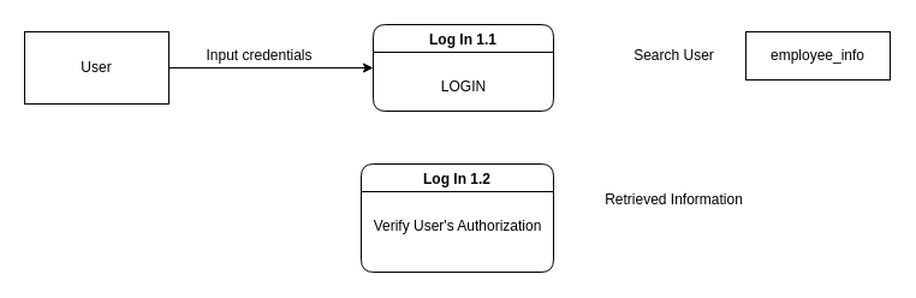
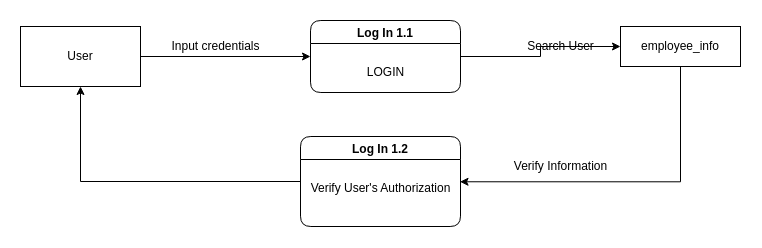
+ <mxCell id="4" style="edgeStyle=orthogonalEdgeStyle;rounded=0;orthogonalLoop=1;jettySize=auto;html=1;exitX=1;exitY=0.5;exitDx=0;exitDy=0;entryX=0;entryY=0.5;entryDx=0;entryDy=0;" edge="1" parent="1" source="5" target="8"><mxGeometry relative="1" as="geometry" /></mxCell>
- <mxCell id="14" value="Retrieved Information" style="text;html=1;align=center;verticalAlign=middle;resizable=0;points=[];autosize=1;strokeColor=none;fillColor=none;" vertex="1" parent="1"><mxGeometry x="490" y="151" width="140" height="30" as="geometry" /></mxCell>
+ <mxCell id="14" value="Verify Information" style="text;html=1;align=center;verticalAlign=middle;resizable=0;points=[];autosize=1;strokeColor=none;fillColor=none;" vertex="1" parent="1"><mxGeometry x="490" y="151" width="140" height="30" as="geometry" /></mxCell>
+ <mxCell id="11" style="edgeStyle=orthogonalEdgeStyle;rounded=0;orthogonalLoop=1;jettySize=auto;html=1;exitX=0;exitY=0.5;exitDx=0;exitDy=0;entryX=0.5;entryY=1;entryDx=0;entryDy=0;" edge="1" parent="1" source="12" target="3"><mxGeometry relative="1" as="geometry" /></mxCell>
+ <mxCell id="7" style="edgeStyle=orthogonalEdgeStyle;rounded=0;orthogonalLoop=1;jettySize=auto;html=1;exitX=0.5;exitY=1;exitDx=0;exitDy=0;entryX=0.997;entryY=0.276;entryDx=0;entryDy=0;entryPerimeter=0;" edge="1" parent="1" source="8" target="13"><mxGeometry relative="1" as="geometry" /></mxCell>
